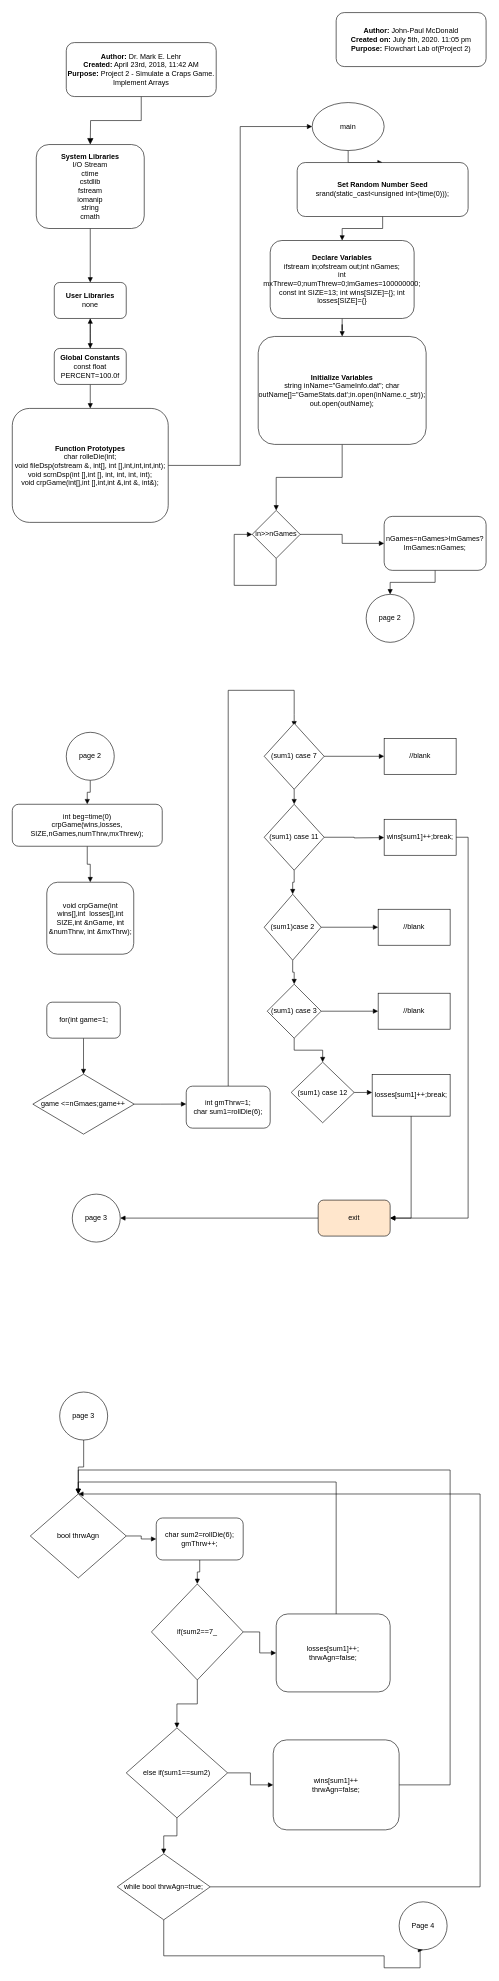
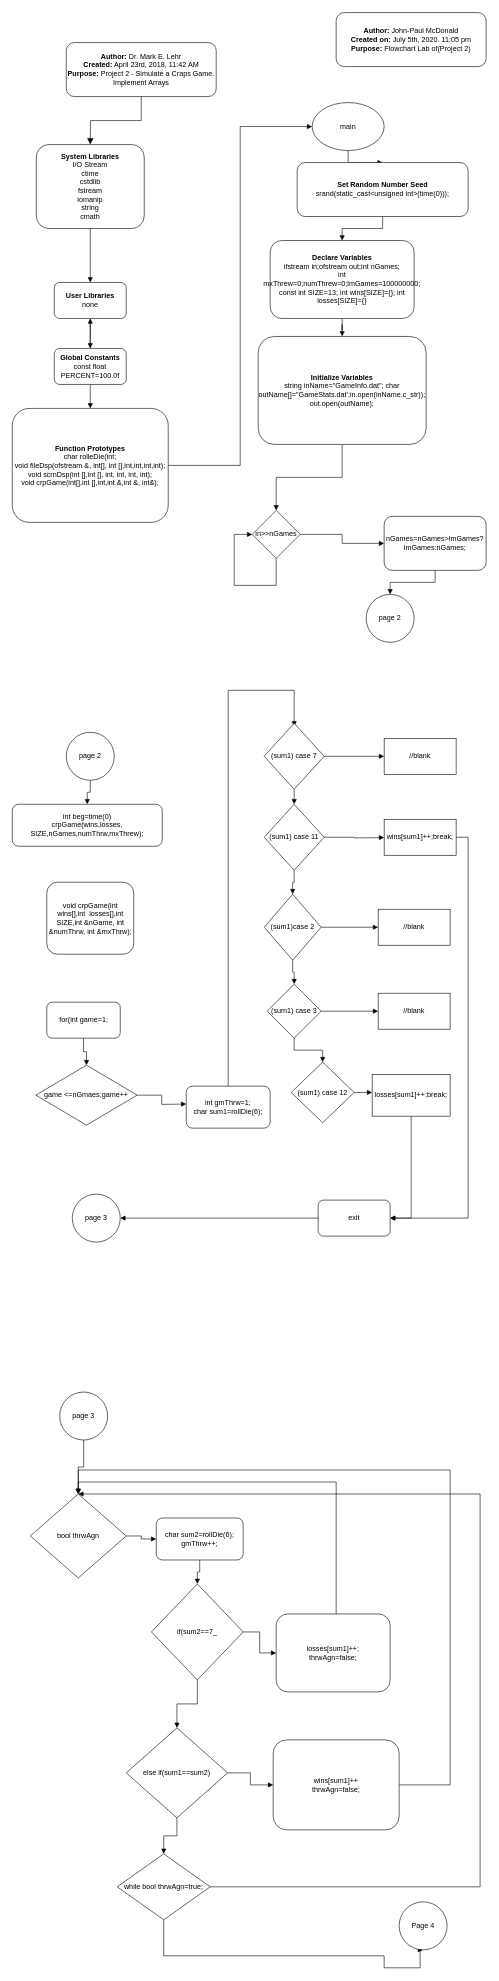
- <mxCell id="30" style="edgeStyle=orthogonalEdgeStyle;rounded=0;orthogonalLoop=1;jettySize=auto;html=1;entryX=0.5;entryY=0;entryDx=0;entryDy=0;endArrow=block;endFill=1;" parent="1" source="31" target="32" edge="1"><mxGeometry relative="1" as="geometry" /></mxCell>
- <mxCell id="36" value="&lt;span&gt;game &amp;lt;=nGmaes;game++&lt;/span&gt;" style="rhombus;whiteSpace=wrap;html=1;" parent="1" vertex="1"><mxGeometry x="54.25" y="1790" width="169" height="100" as="geometry" /></mxCell>
+ <mxCell id="36" value="&lt;span&gt;game &amp;lt;=nGmaes;game++&lt;/span&gt;" style="rhombus;whiteSpace=wrap;html=1;" parent="1" vertex="1"><mxGeometry x="59.25" y="1775" width="169" height="100" as="geometry" /></mxCell>
- <mxCell id="49" value="exit" style="rounded=1;whiteSpace=wrap;html=1;fillColor=#ffe6cc;" parent="1" vertex="1"><mxGeometry x="530" y="2000" width="120" height="60" as="geometry" /></mxCell>
+ <mxCell id="49" value="exit" style="rounded=1;whiteSpace=wrap;html=1;" parent="1" vertex="1"><mxGeometry x="530" y="2000" width="120" height="60" as="geometry" /></mxCell>
